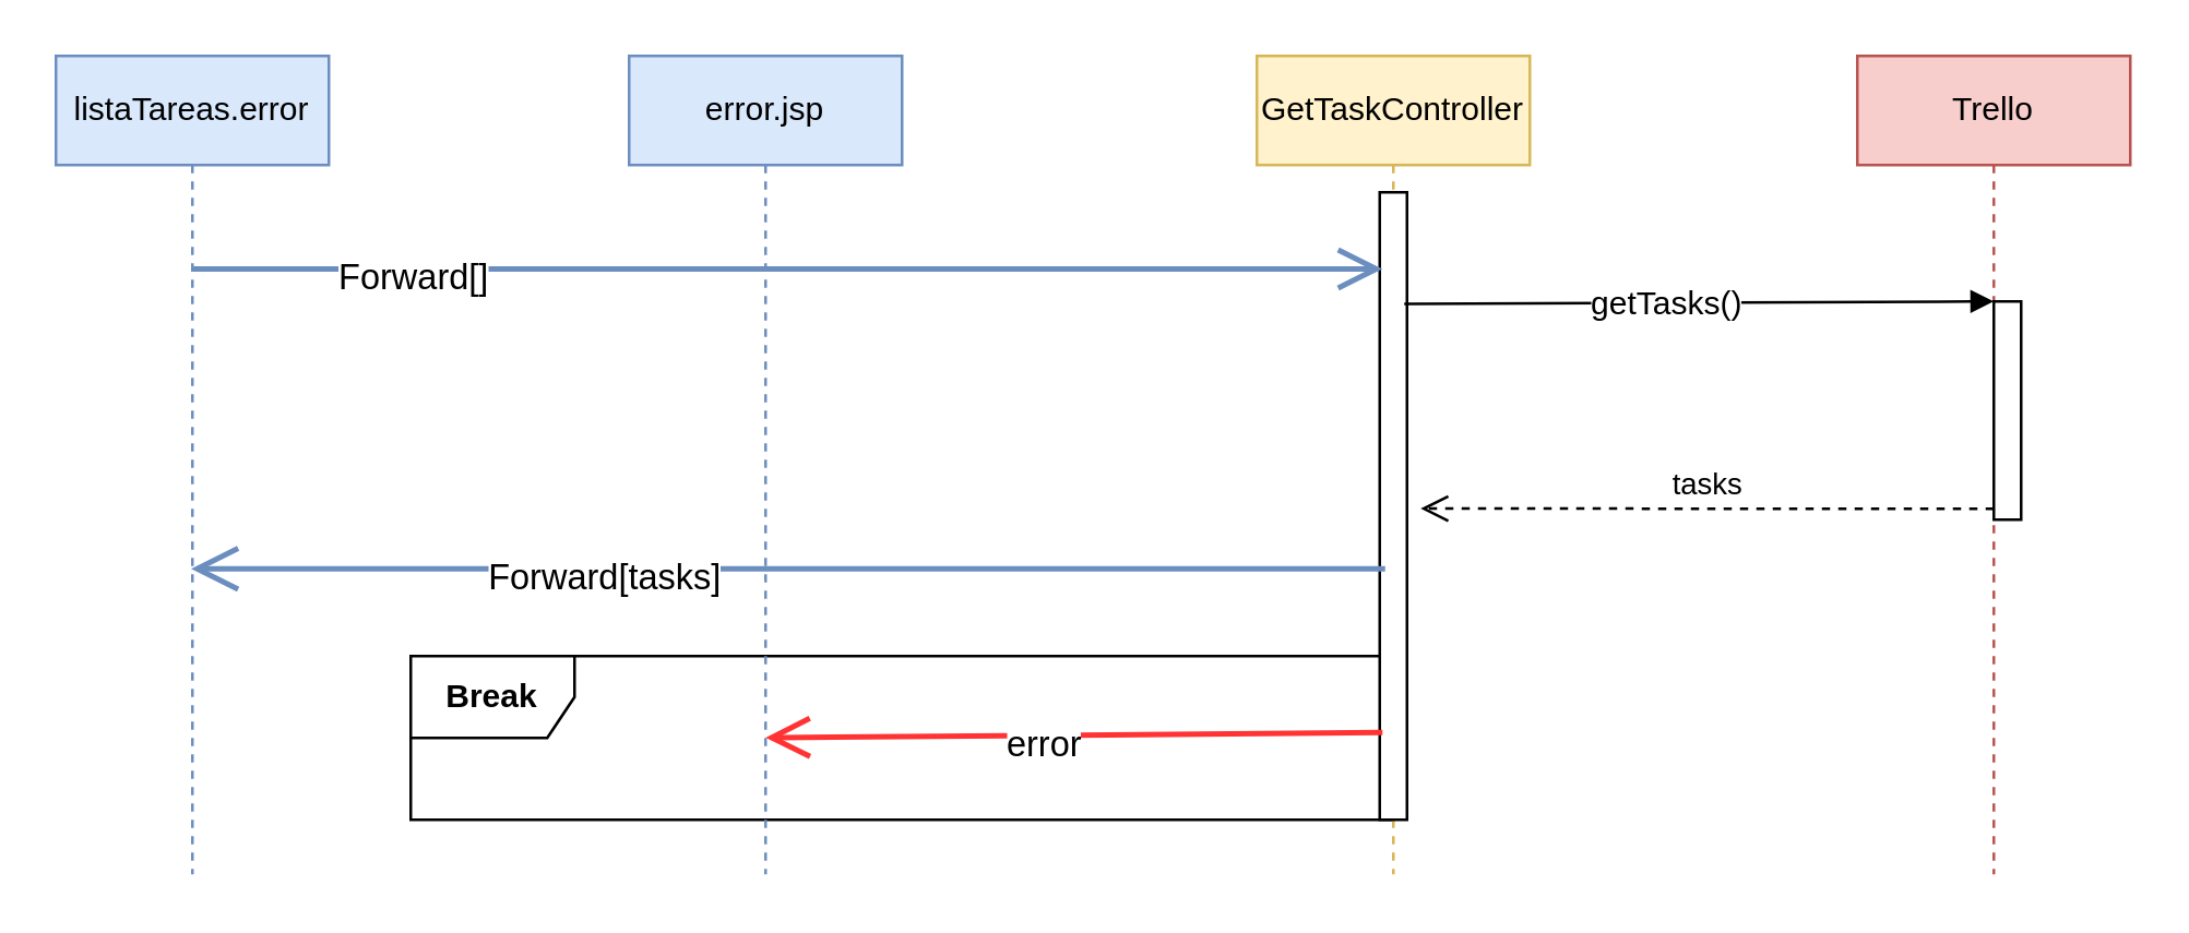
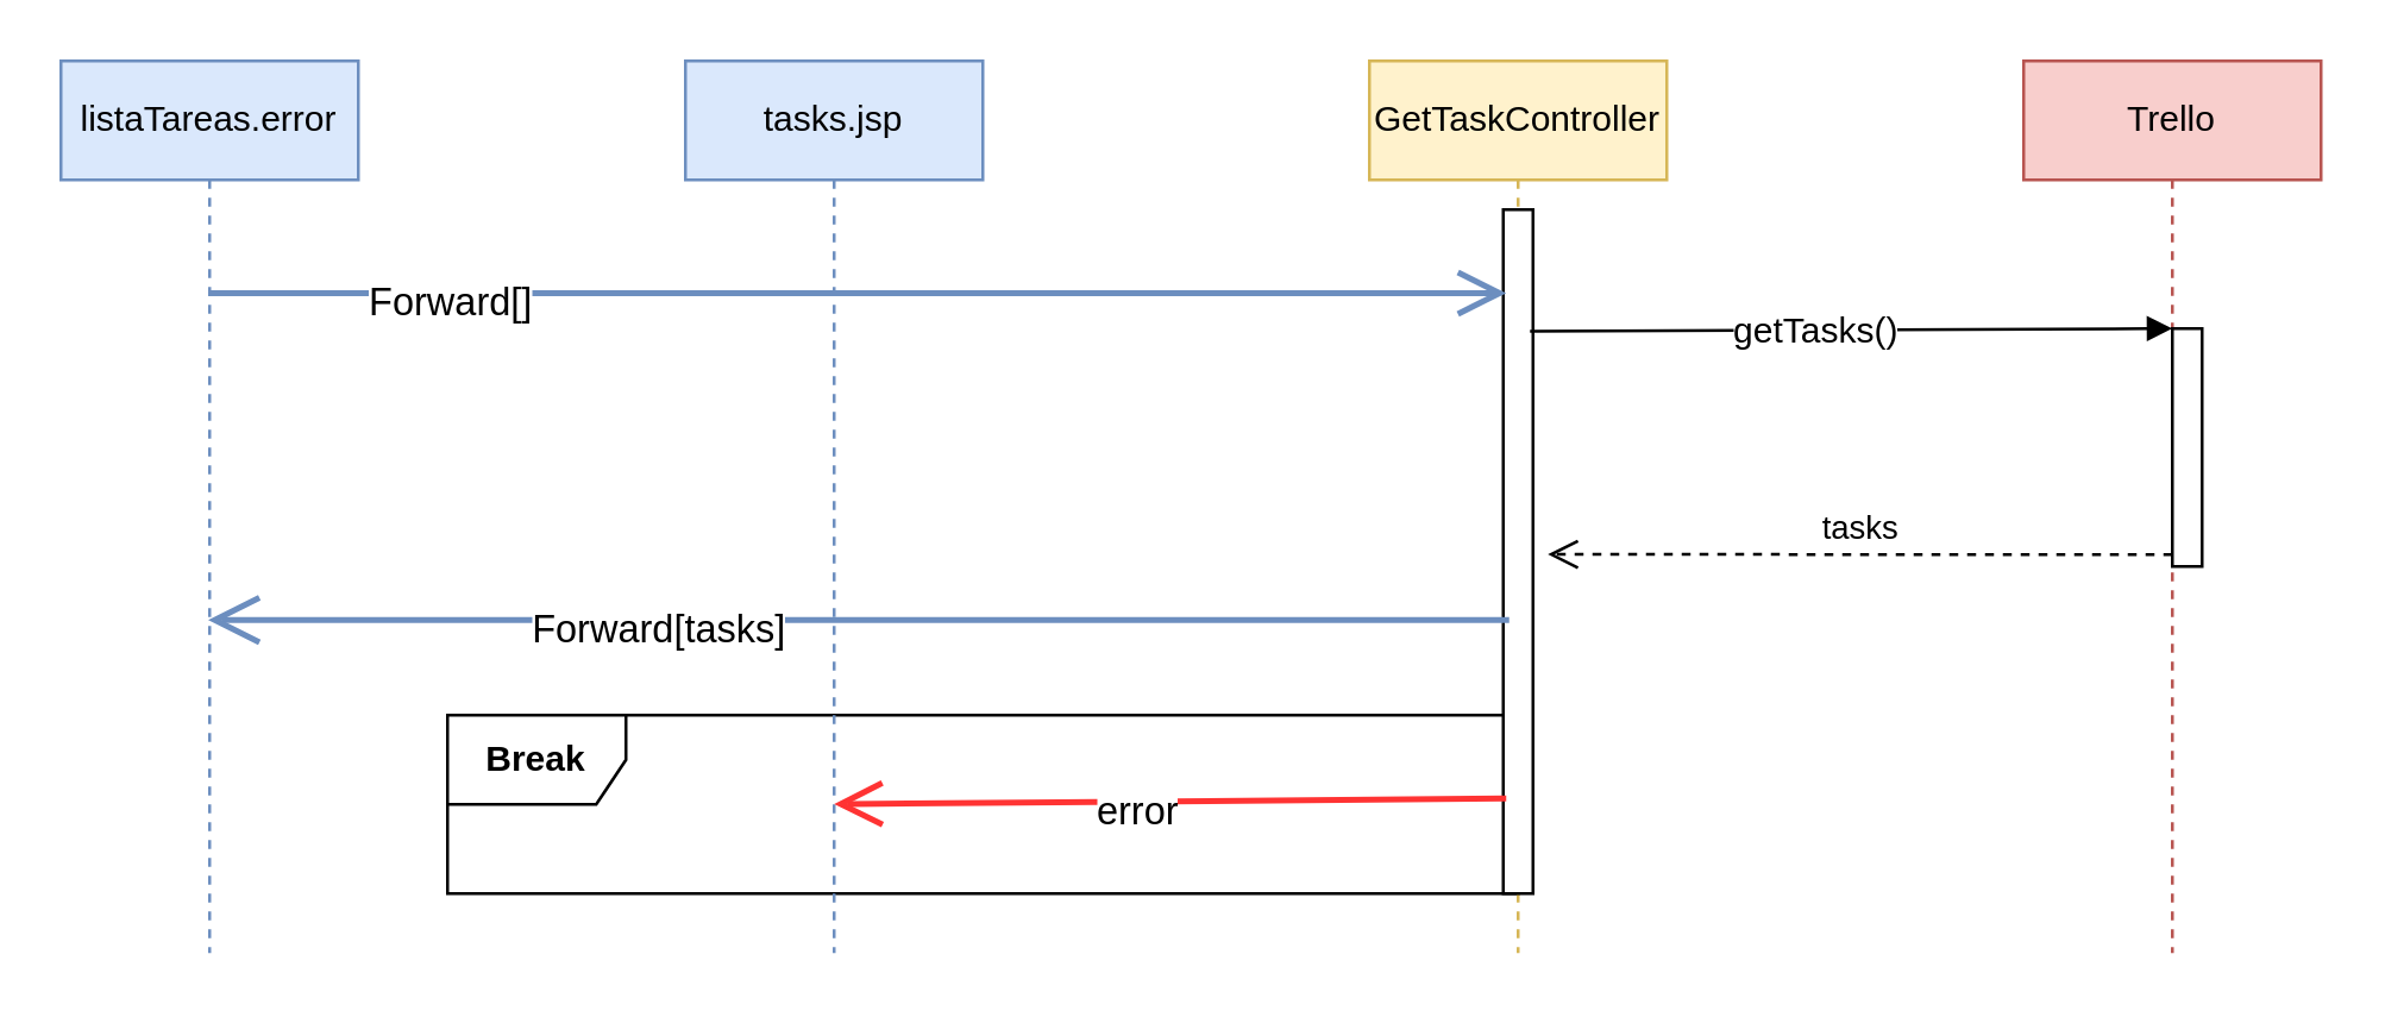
- <mxCell id="7" value="error.jsp" style="shape=umlLifeline;perimeter=lifelinePerimeter;whiteSpace=wrap;html=1;container=1;collapsible=0;recursiveResize=0;outlineConnect=0;fillColor=#dae8fc;strokeColor=#6c8ebf;" vertex="1" parent="1"><mxGeometry x="230" y="20" width="100" height="300" as="geometry" /></mxCell>
+ <mxCell id="7" value="tasks.jsp" style="shape=umlLifeline;perimeter=lifelinePerimeter;whiteSpace=wrap;html=1;container=1;collapsible=0;recursiveResize=0;outlineConnect=0;fillColor=#dae8fc;strokeColor=#6c8ebf;" vertex="1" parent="1"><mxGeometry x="230" y="20" width="100" height="300" as="geometry" /></mxCell>
